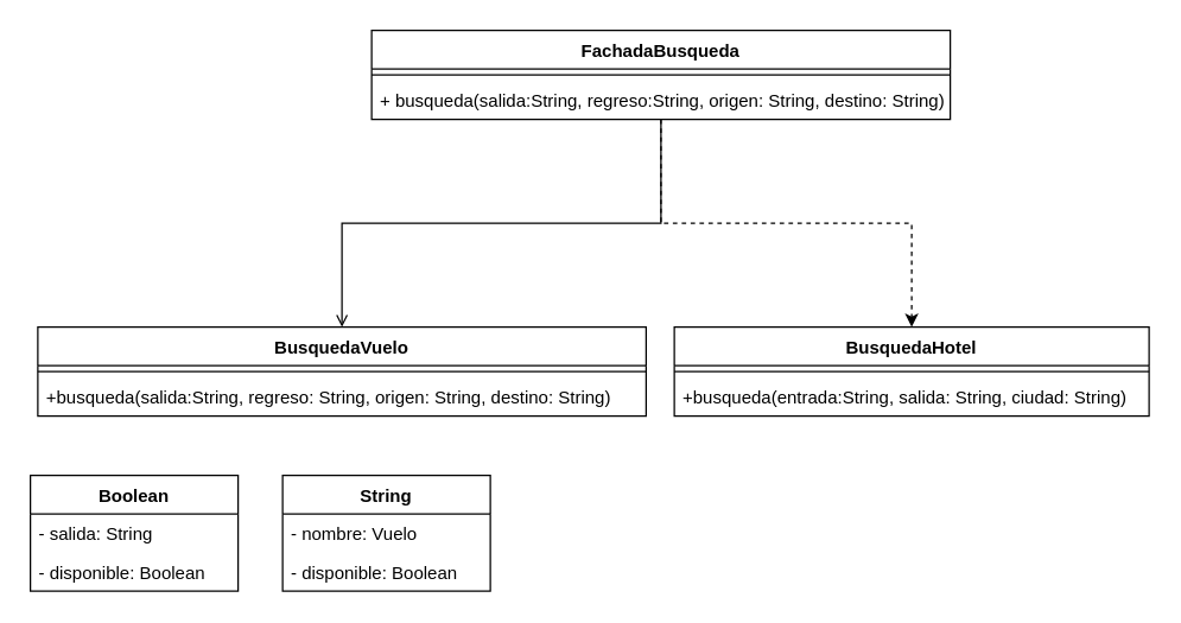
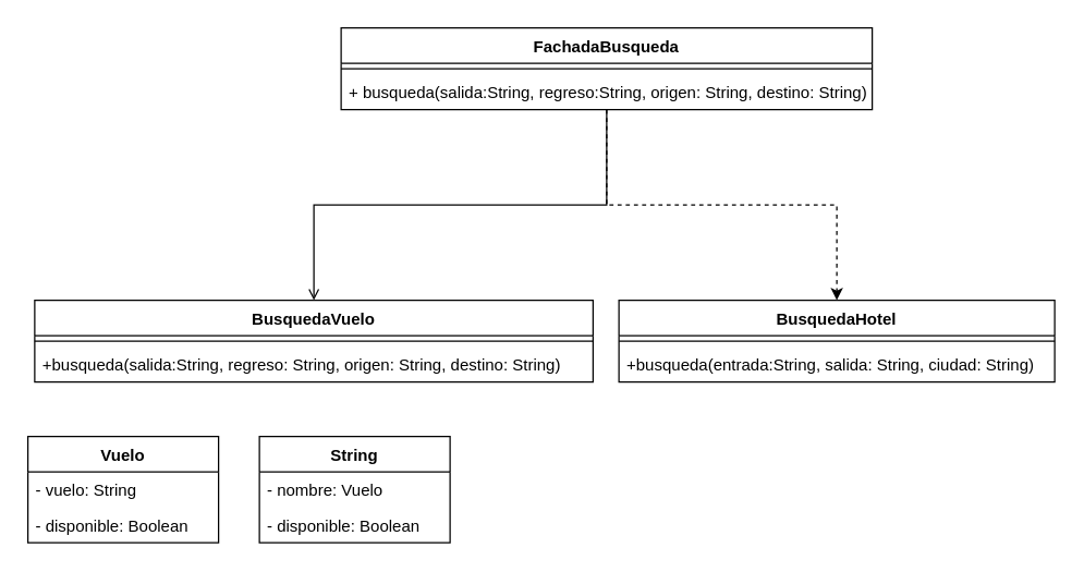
- <mxCell id="13" value="Boolean" style="swimlane;fontStyle=1;childLayout=stackLayout;horizontal=1;startSize=26;fillColor=none;horizontalStack=0;resizeParent=1;resizeParentMax=0;resizeLast=0;collapsible=1;marginBottom=0;" vertex="1" parent="1"><mxGeometry x="20" y="320" width="140" height="78" as="geometry" /></mxCell>
+ <mxCell id="13" value="Vuelo" style="swimlane;fontStyle=1;childLayout=stackLayout;horizontal=1;startSize=26;fillColor=none;horizontalStack=0;resizeParent=1;resizeParentMax=0;resizeLast=0;collapsible=1;marginBottom=0;" vertex="1" parent="1"><mxGeometry x="20" y="320" width="140" height="78" as="geometry" /></mxCell>
- <mxCell id="14" value="- salida: String" style="text;strokeColor=none;fillColor=none;align=left;verticalAlign=top;spacingLeft=4;spacingRight=4;overflow=hidden;rotatable=0;points=[[0,0.5],[1,0.5]];portConstraint=eastwest;" vertex="1" parent="13"><mxGeometry y="26" width="140" height="26" as="geometry" /></mxCell>
+ <mxCell id="14" value="- vuelo: String" style="text;strokeColor=none;fillColor=none;align=left;verticalAlign=top;spacingLeft=4;spacingRight=4;overflow=hidden;rotatable=0;points=[[0,0.5],[1,0.5]];portConstraint=eastwest;" vertex="1" parent="13"><mxGeometry y="26" width="140" height="26" as="geometry" /></mxCell>
